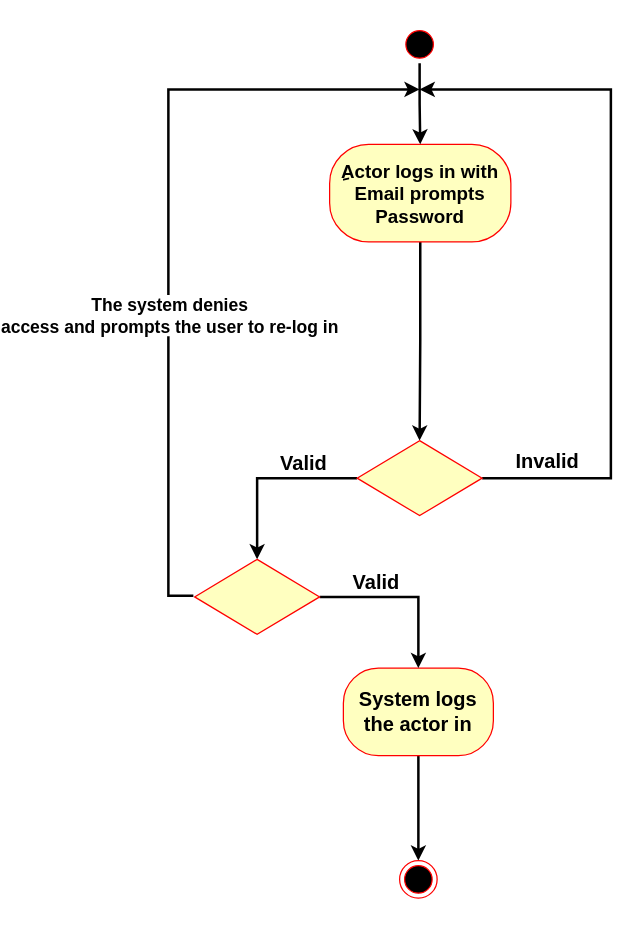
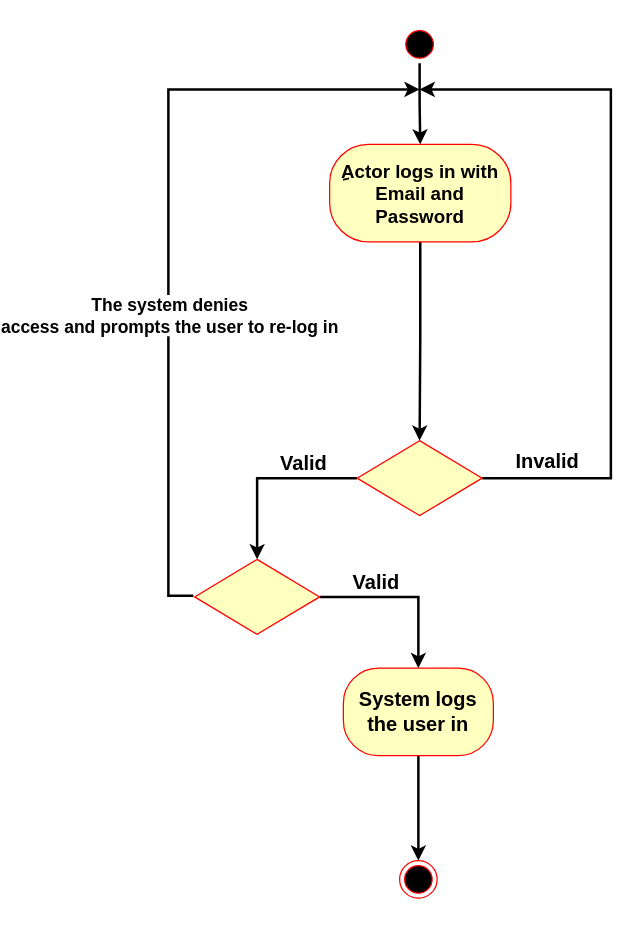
- <mxCell id="3" value="&lt;b&gt;&lt;font style=&quot;font-size: 15px;&quot;&gt;ِActor logs in with Email prompts Password&lt;/font&gt;&lt;/b&gt;" style="rounded=1;whiteSpace=wrap;html=1;arcSize=40;fontColor=#000000;fillColor=#ffffc0;strokeColor=#ff0000;" vertex="1" parent="1"><mxGeometry x="149" y="115" width="145" height="78" as="geometry" /></mxCell>
+ <mxCell id="3" value="&lt;b&gt;&lt;font style=&quot;font-size: 15px;&quot;&gt;ِActor logs in with Email and Password&lt;/font&gt;&lt;/b&gt;" style="rounded=1;whiteSpace=wrap;html=1;arcSize=40;fontColor=#000000;fillColor=#ffffc0;strokeColor=#ff0000;" vertex="1" parent="1"><mxGeometry x="149" y="115" width="145" height="78" as="geometry" /></mxCell>
- <mxCell id="5" value="&lt;b style=&quot;&quot;&gt;&lt;font style=&quot;font-size: 16px;&quot;&gt;System logs the actor in&lt;/font&gt;&lt;/b&gt;" style="rounded=1;whiteSpace=wrap;html=1;arcSize=40;fontColor=#000000;fillColor=#ffffc0;strokeColor=#ff0000;" vertex="1" parent="1"><mxGeometry x="160" y="534" width="120" height="70" as="geometry" /></mxCell>
+ <mxCell id="5" value="&lt;b style=&quot;&quot;&gt;&lt;font style=&quot;font-size: 16px;&quot;&gt;System logs the user in&lt;/font&gt;&lt;/b&gt;" style="rounded=1;whiteSpace=wrap;html=1;arcSize=40;fontColor=#000000;fillColor=#ffffc0;strokeColor=#ff0000;" vertex="1" parent="1"><mxGeometry x="160" y="534" width="120" height="70" as="geometry" /></mxCell>
